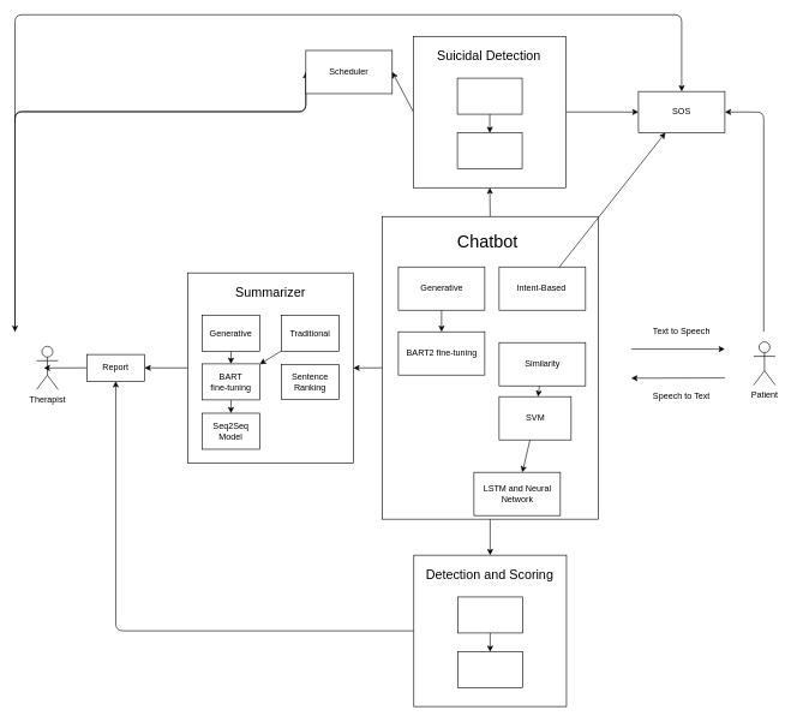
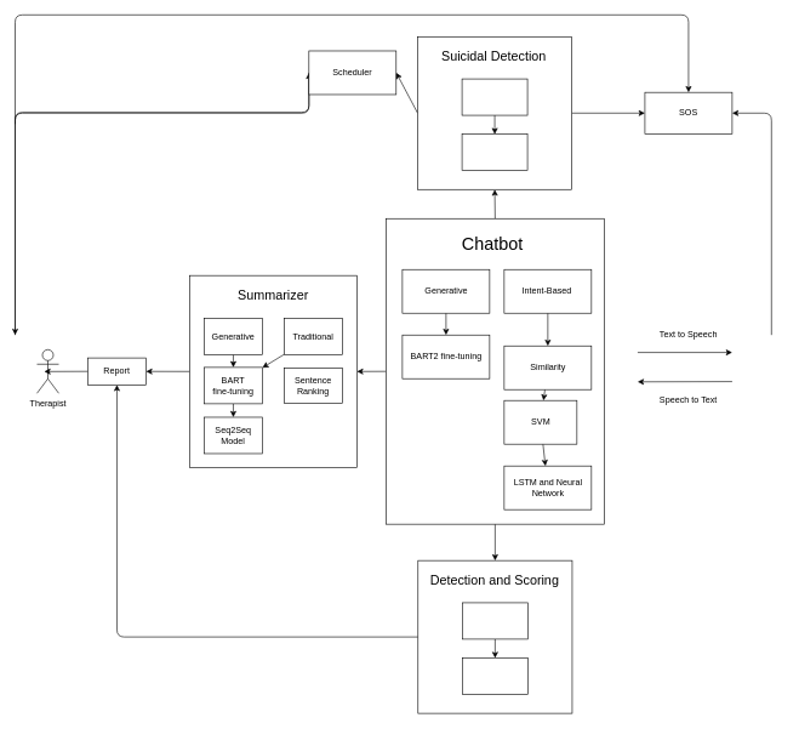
- <mxCell id="7" value="" style="edgeStyle=none;html=1;" edge="1" parent="1" source="8" target="40"><mxGeometry relative="1" as="geometry" /></mxCell>
+ <mxCell id="7" value="" style="edgeStyle=none;html=1;" edge="1" parent="1" source="8" target="13"><mxGeometry relative="1" as="geometry" /></mxCell>
- <mxCell id="18" value="Patient&lt;br&gt;" style="shape=umlActor;verticalLabelPosition=bottom;verticalAlign=top;html=1;outlineConnect=0;" vertex="1" parent="1"><mxGeometry x="1046" y="474" width="30" height="60" as="geometry" /></mxCell>
- <mxCell id="16" value="LSTM and Neural Network" style="whiteSpace=wrap;html=1;rounded=0;" vertex="1" parent="1"><mxGeometry x="657.5" y="655" width="120" height="60" as="geometry" /></mxCell>
+ <mxCell id="16" value="LSTM and Neural Network" style="whiteSpace=wrap;html=1;rounded=0;" vertex="1" parent="1"><mxGeometry x="692.5" y="640" width="120" height="60" as="geometry" /></mxCell>
